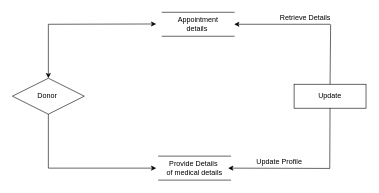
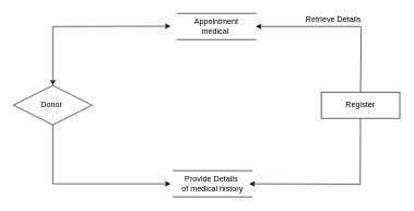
- <mxCell id="14" value="Appointment &lt;br&gt;details&amp;nbsp;" style="shape=partialRectangle;whiteSpace=wrap;html=1;left=0;right=0;fillColor=none;" vertex="1" parent="1"><mxGeometry x="270" y="20" width="120" height="40" as="geometry" /></mxCell>
+ <mxCell id="14" value="Appointment &lt;br&gt;medical&amp;nbsp;" style="shape=partialRectangle;whiteSpace=wrap;html=1;left=0;right=0;fillColor=none;" vertex="1" parent="1"><mxGeometry x="270" y="20" width="120" height="40" as="geometry" /></mxCell>
- <mxCell id="7" value="Update" style="rounded=0;whiteSpace=wrap;html=1;" vertex="1" parent="1"><mxGeometry x="490" y="140" width="120" height="40" as="geometry" /></mxCell>
+ <mxCell id="7" value="Register" style="rounded=0;whiteSpace=wrap;html=1;" vertex="1" parent="1"><mxGeometry x="490" y="140" width="120" height="40" as="geometry" /></mxCell>
- <mxCell id="13" value="Update Profile" style="text;html=1;resizable=0;autosize=1;align=center;verticalAlign=middle;points=[];fillColor=none;strokeColor=none;rounded=0;" vertex="1" parent="1"><mxGeometry x="420" y="260" width="90" height="20" as="geometry" /></mxCell>
- <mxCell id="15" value="Provide Details&amp;nbsp;&lt;br&gt;of medical details" style="shape=partialRectangle;whiteSpace=wrap;html=1;left=0;right=0;fillColor=none;" vertex="1" parent="1"><mxGeometry x="264" y="260" width="120" height="40" as="geometry" /></mxCell>
+ <mxCell id="15" value="Provide Details&amp;nbsp;&lt;br&gt;of medical history" style="shape=partialRectangle;whiteSpace=wrap;html=1;left=0;right=0;fillColor=none;" vertex="1" parent="1"><mxGeometry x="264" y="260" width="120" height="40" as="geometry" /></mxCell>
